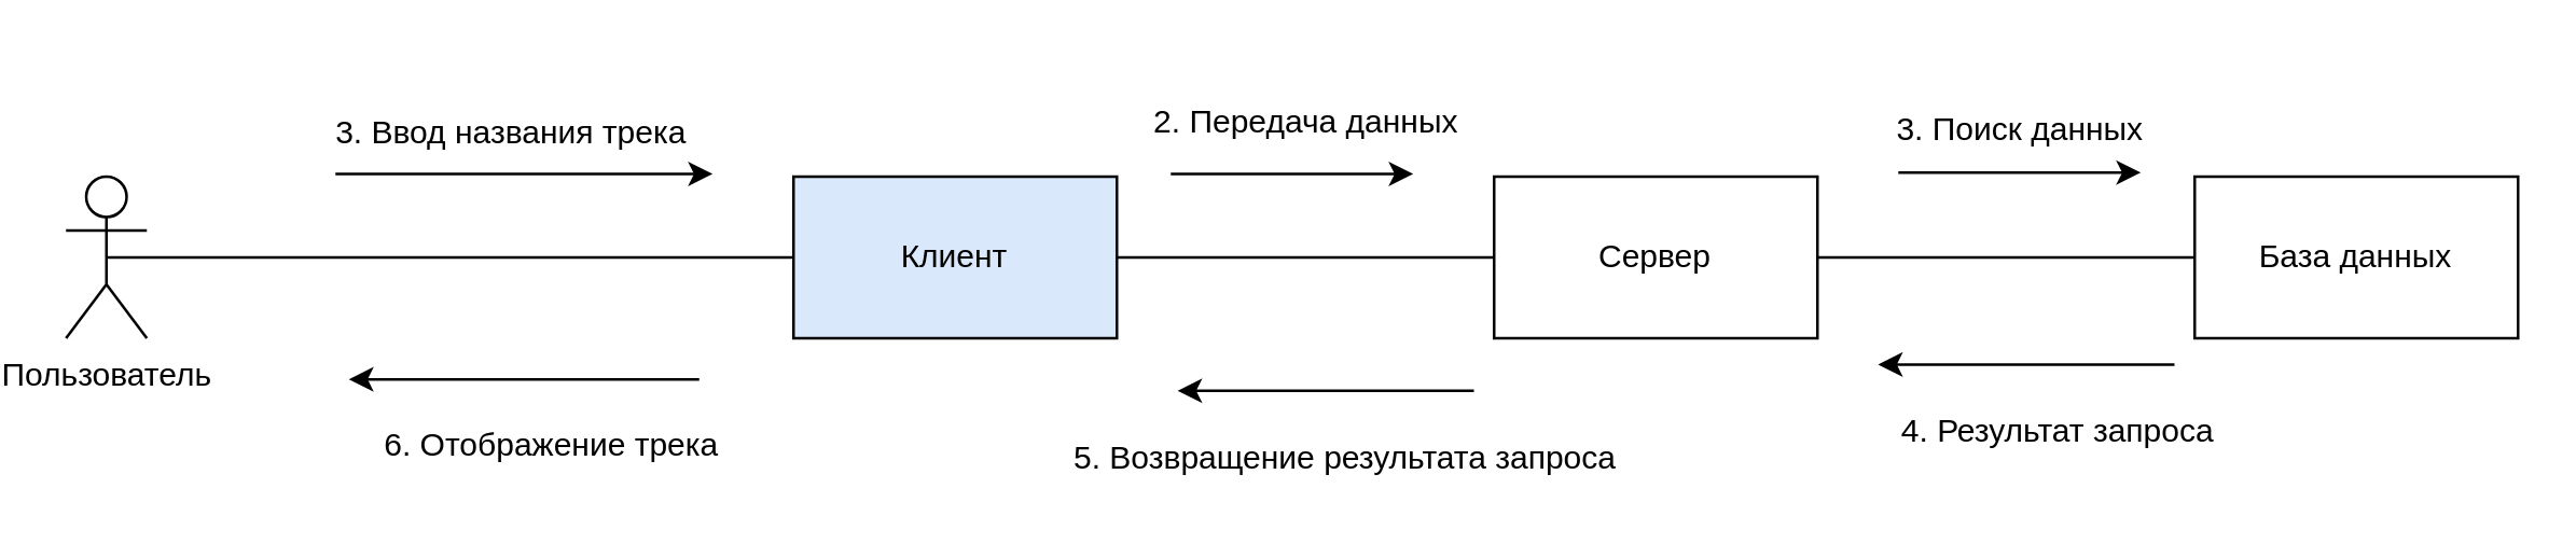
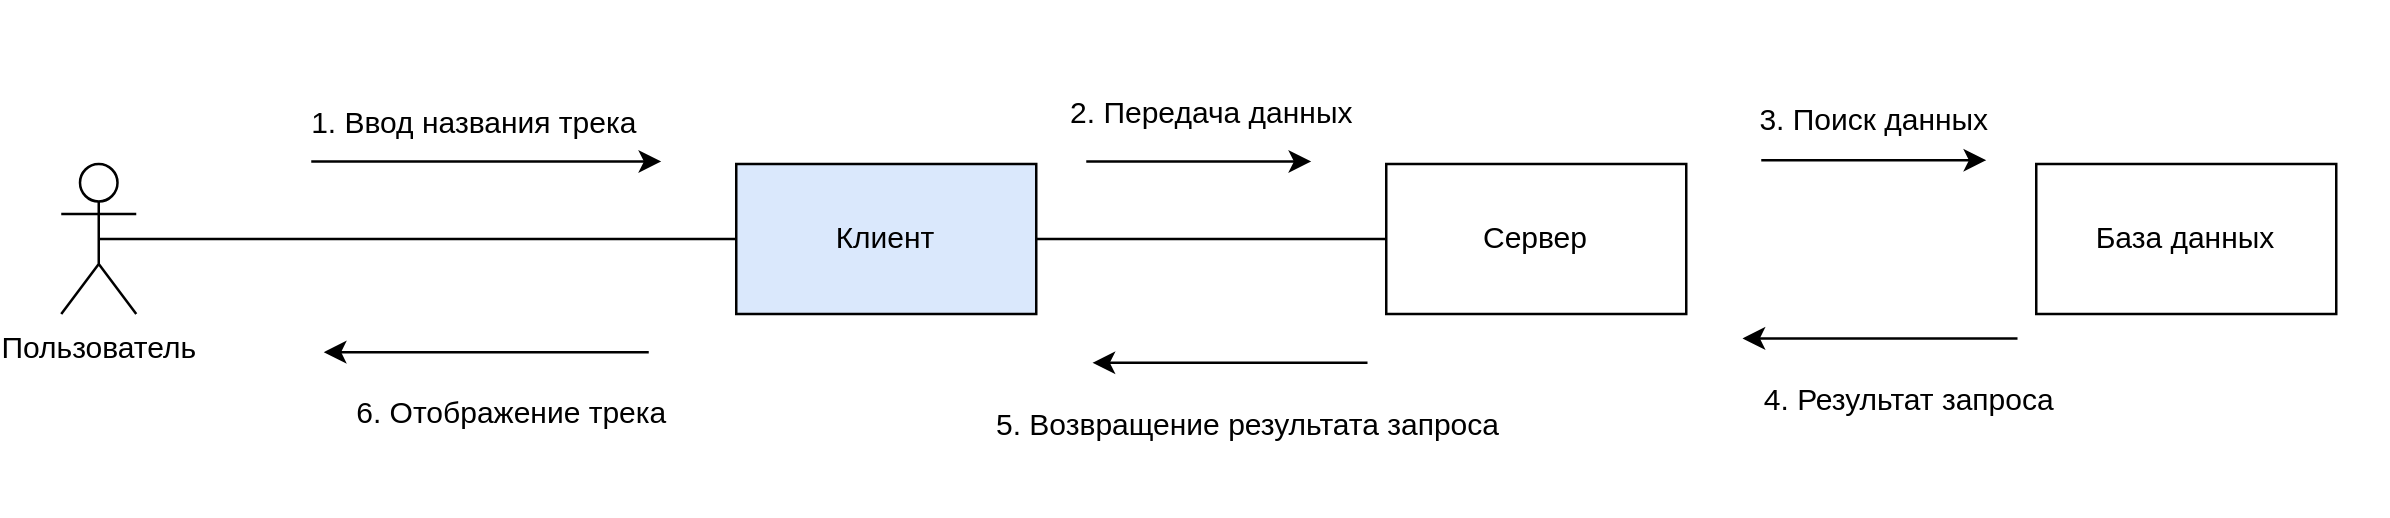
- <mxCell id="7" value="3. Ввод названия трека" style="text;html=1;align=center;verticalAlign=middle;resizable=0;points=[];autosize=1;strokeColor=none;fillColor=none;" vertex="1" parent="1"><mxGeometry x="110" y="34" width="150" height="30" as="geometry" /></mxCell>
+ <mxCell id="7" value="1. Ввод названия трека" style="text;html=1;align=center;verticalAlign=middle;resizable=0;points=[];autosize=1;strokeColor=none;fillColor=none;" vertex="1" parent="1"><mxGeometry x="110" y="34" width="150" height="30" as="geometry" /></mxCell>
- <mxCell id="10" value="" style="edgeStyle=orthogonalEdgeStyle;rounded=0;orthogonalLoop=1;jettySize=auto;html=1;endArrow=none;endFill=0;" edge="1" parent="1" source="11" target="12"><mxGeometry relative="1" as="geometry" /></mxCell>
